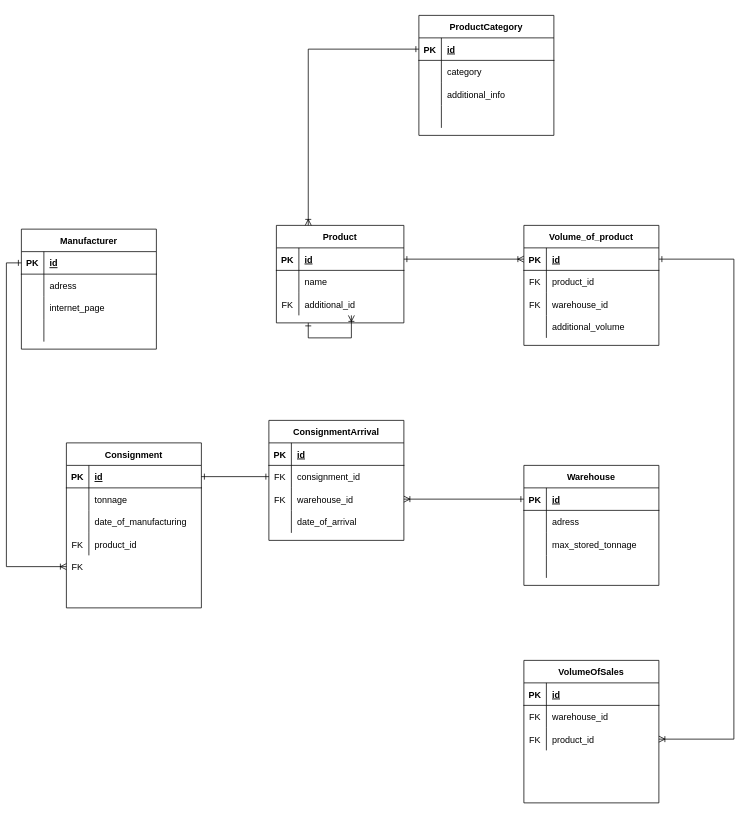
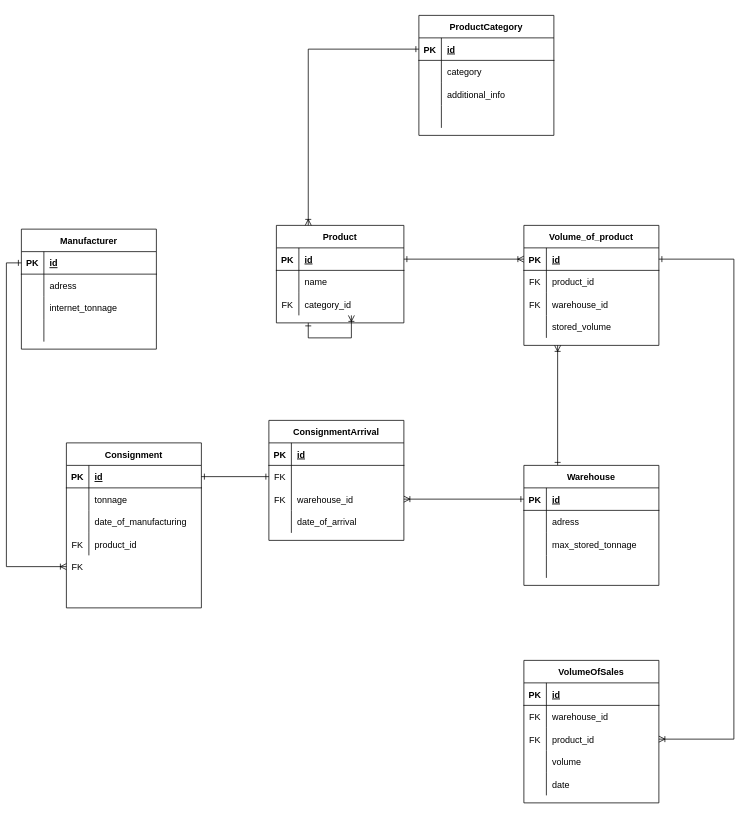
- <mxCell id="12" value="additional_id" style="shape=partialRectangle;connectable=0;fillColor=none;top=0;left=0;bottom=0;right=0;align=left;spacingLeft=6;overflow=hidden;" parent="10" vertex="1"><mxGeometry x="30" width="140.0" height="30" as="geometry" /></mxCell>
+ <mxCell id="12" value="category_id" style="shape=partialRectangle;connectable=0;fillColor=none;top=0;left=0;bottom=0;right=0;align=left;spacingLeft=6;overflow=hidden;" parent="10" vertex="1"><mxGeometry x="30" width="140.0" height="30" as="geometry" /></mxCell>
- <mxCell id="35" value="internet_page" style="shape=partialRectangle;connectable=0;fillColor=none;top=0;left=0;bottom=0;right=0;align=left;spacingLeft=6;overflow=hidden;" vertex="1" parent="33"><mxGeometry x="30" width="150" height="30" as="geometry" /></mxCell>
+ <mxCell id="35" value="internet_tonnage" style="shape=partialRectangle;connectable=0;fillColor=none;top=0;left=0;bottom=0;right=0;align=left;spacingLeft=6;overflow=hidden;" vertex="1" parent="33"><mxGeometry x="30" width="150" height="30" as="geometry" /></mxCell>
- <mxCell id="97" value="additional_volume" style="shape=partialRectangle;connectable=0;fillColor=none;top=0;left=0;bottom=0;right=0;align=left;spacingLeft=6;overflow=hidden;" vertex="1" parent="95"><mxGeometry x="30" width="150" height="30" as="geometry" /></mxCell>
+ <mxCell id="97" value="stored_volume" style="shape=partialRectangle;connectable=0;fillColor=none;top=0;left=0;bottom=0;right=0;align=left;spacingLeft=6;overflow=hidden;" vertex="1" parent="95"><mxGeometry x="30" width="150" height="30" as="geometry" /></mxCell>
+ <mxCell id="71" style="edgeStyle=orthogonalEdgeStyle;rounded=0;orthogonalLoop=1;jettySize=auto;html=1;exitX=0.25;exitY=0;exitDx=0;exitDy=0;entryX=0.25;entryY=1;entryDx=0;entryDy=0;startArrow=ERone;startFill=0;endArrow=ERoneToMany;endFill=0;" edge="1" parent="1" source="72" target="85"><mxGeometry relative="1" as="geometry" /></mxCell>
- <mxCell id="63" value="consignment_id" style="shape=partialRectangle;connectable=0;fillColor=none;top=0;left=0;bottom=0;right=0;align=left;spacingLeft=6;overflow=hidden;" vertex="1" parent="61"><mxGeometry x="30" width="150" height="30" as="geometry" /></mxCell>
+ <mxCell id="113" value="volume" style="shape=partialRectangle;connectable=0;fillColor=none;top=0;left=0;bottom=0;right=0;align=left;spacingLeft=6;overflow=hidden;" vertex="1" parent="111"><mxGeometry x="30" width="150" height="30" as="geometry" /></mxCell>
+ <mxCell id="116" value="date" style="shape=partialRectangle;connectable=0;fillColor=none;top=0;left=0;bottom=0;right=0;align=left;spacingLeft=6;overflow=hidden;" vertex="1" parent="114"><mxGeometry x="30" width="150" height="30" as="geometry" /></mxCell>
